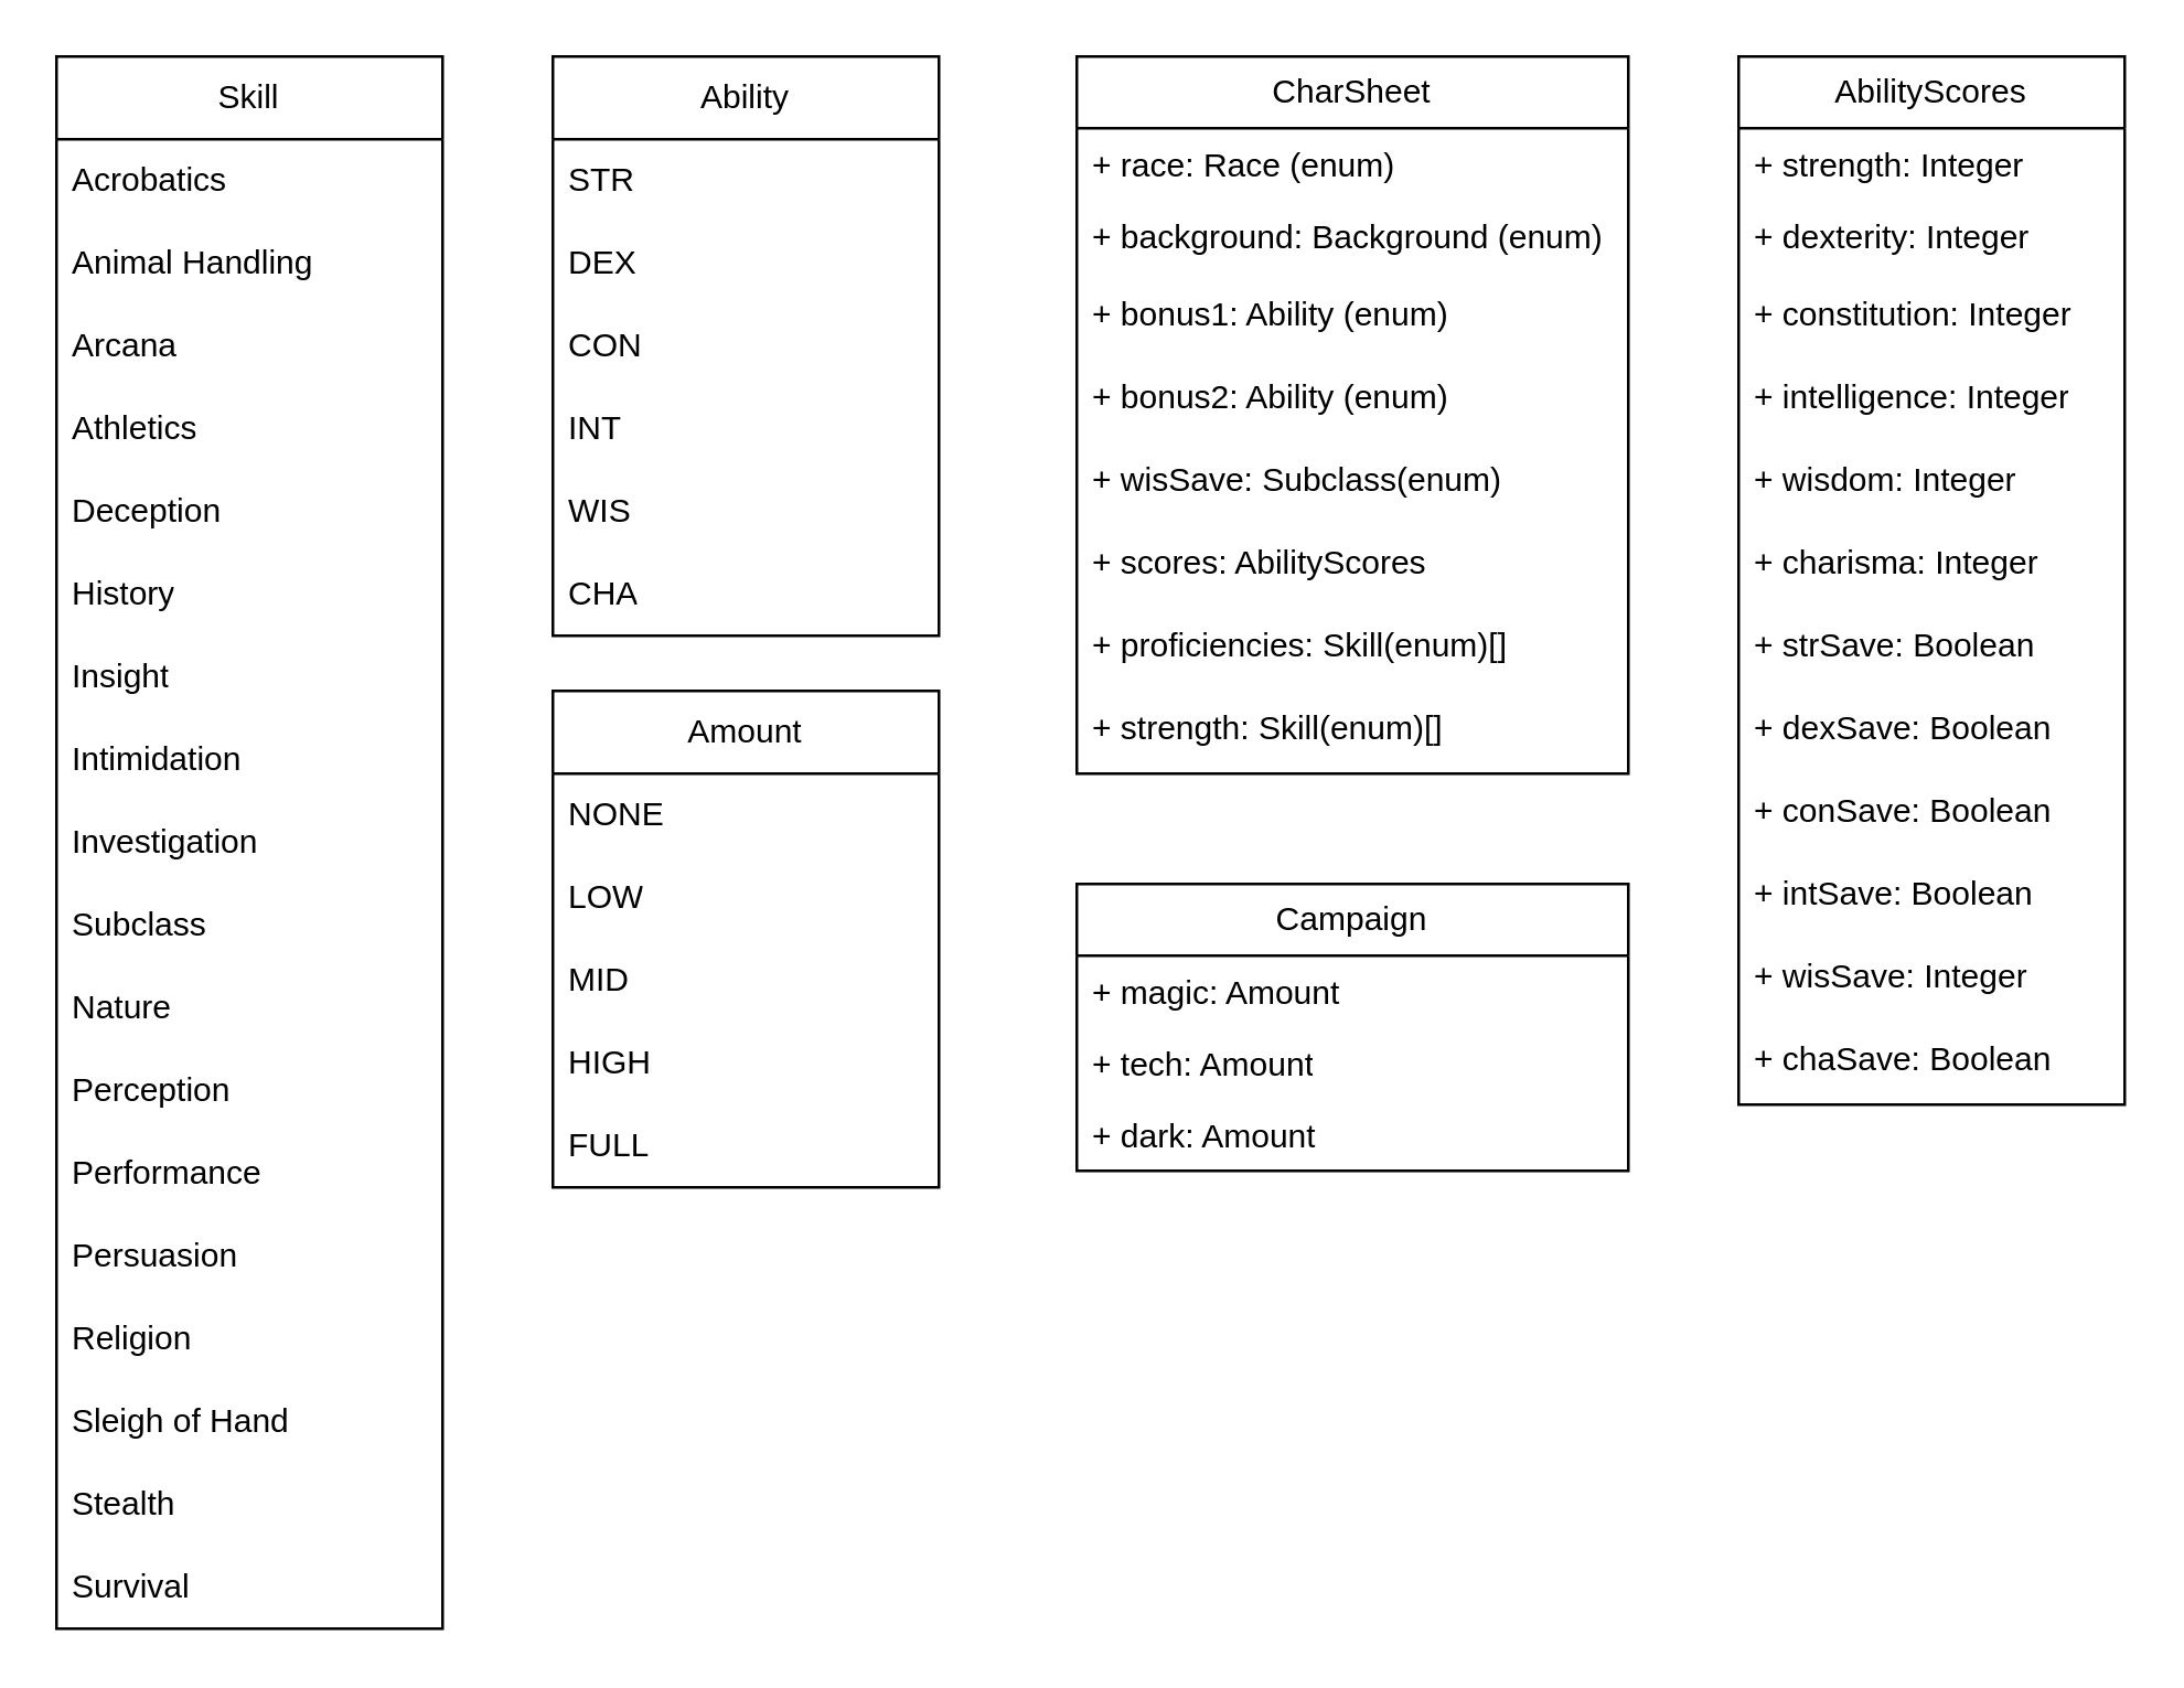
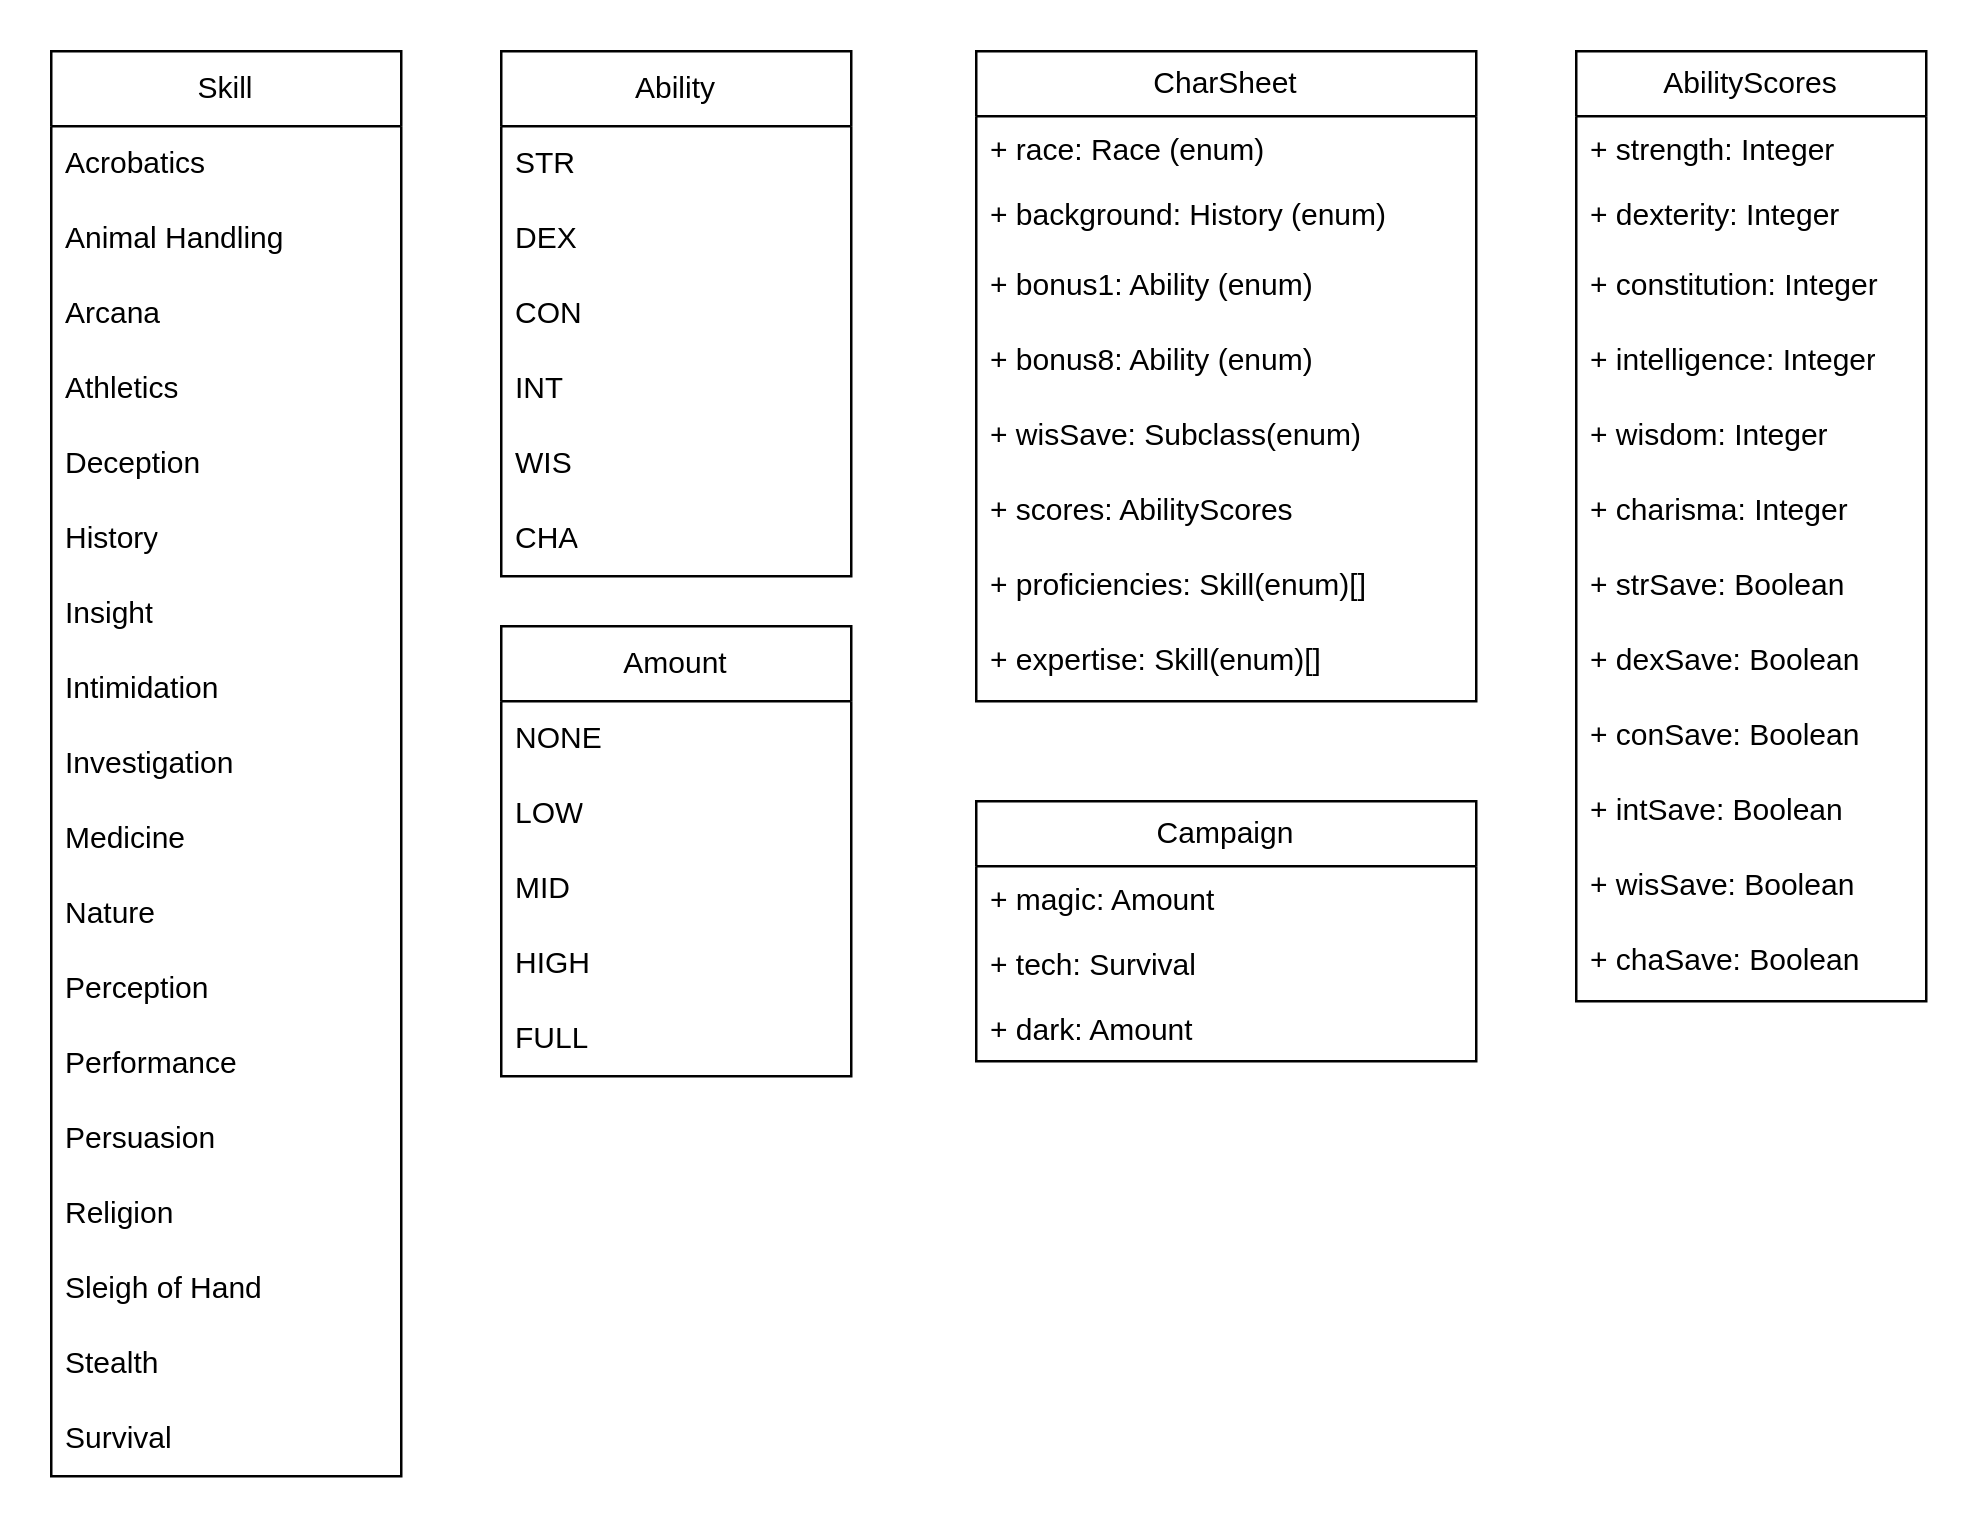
- <mxCell id="4" value="+ background: Background (enum)" style="text;strokeColor=none;fillColor=none;align=left;verticalAlign=top;spacingLeft=4;spacingRight=4;overflow=hidden;rotatable=0;points=[[0,0.5],[1,0.5]];portConstraint=eastwest;whiteSpace=wrap;html=1;" vertex="1" parent="2"><mxGeometry y="52" width="200" height="28" as="geometry" /></mxCell>
+ <mxCell id="4" value="+ background: History (enum)" style="text;strokeColor=none;fillColor=none;align=left;verticalAlign=top;spacingLeft=4;spacingRight=4;overflow=hidden;rotatable=0;points=[[0,0.5],[1,0.5]];portConstraint=eastwest;whiteSpace=wrap;html=1;" vertex="1" parent="2"><mxGeometry y="52" width="200" height="28" as="geometry" /></mxCell>
- <mxCell id="6" value="&lt;div&gt;+ bonus2: Ability (enum)&lt;/div&gt;" style="text;strokeColor=none;fillColor=none;align=left;verticalAlign=top;spacingLeft=4;spacingRight=4;overflow=hidden;rotatable=0;points=[[0,0.5],[1,0.5]];portConstraint=eastwest;whiteSpace=wrap;html=1;" vertex="1" parent="2"><mxGeometry y="110" width="200" height="30" as="geometry" /></mxCell>
+ <mxCell id="6" value="&lt;div&gt;+ bonus8: Ability (enum)&lt;/div&gt;" style="text;strokeColor=none;fillColor=none;align=left;verticalAlign=top;spacingLeft=4;spacingRight=4;overflow=hidden;rotatable=0;points=[[0,0.5],[1,0.5]];portConstraint=eastwest;whiteSpace=wrap;html=1;" vertex="1" parent="2"><mxGeometry y="110" width="200" height="30" as="geometry" /></mxCell>
- <mxCell id="10" value="&lt;div&gt;+ strength: Skill(enum)[]&lt;/div&gt;" style="text;strokeColor=none;fillColor=none;align=left;verticalAlign=top;spacingLeft=4;spacingRight=4;overflow=hidden;rotatable=0;points=[[0,0.5],[1,0.5]];portConstraint=eastwest;whiteSpace=wrap;html=1;" vertex="1" parent="2"><mxGeometry y="230" width="200" height="30" as="geometry" /></mxCell>
+ <mxCell id="10" value="&lt;div&gt;+ expertise: Skill(enum)[]&lt;/div&gt;" style="text;strokeColor=none;fillColor=none;align=left;verticalAlign=top;spacingLeft=4;spacingRight=4;overflow=hidden;rotatable=0;points=[[0,0.5],[1,0.5]];portConstraint=eastwest;whiteSpace=wrap;html=1;" vertex="1" parent="2"><mxGeometry y="230" width="200" height="30" as="geometry" /></mxCell>
- <mxCell id="28" value="Subclass" style="text;strokeColor=none;fillColor=none;align=left;verticalAlign=middle;spacingLeft=4;spacingRight=4;overflow=hidden;points=[[0,0.5],[1,0.5]];portConstraint=eastwest;rotatable=0;whiteSpace=wrap;html=1;" vertex="1" parent="18"><mxGeometry y="300" width="140" height="30" as="geometry" /></mxCell>
+ <mxCell id="28" value="Medicine" style="text;strokeColor=none;fillColor=none;align=left;verticalAlign=middle;spacingLeft=4;spacingRight=4;overflow=hidden;points=[[0,0.5],[1,0.5]];portConstraint=eastwest;rotatable=0;whiteSpace=wrap;html=1;" vertex="1" parent="18"><mxGeometry y="300" width="140" height="30" as="geometry" /></mxCell>
- <mxCell id="48" value="&lt;div&gt;+ wisSave: Integer&lt;br&gt;&lt;/div&gt;" style="text;strokeColor=none;fillColor=none;align=left;verticalAlign=top;spacingLeft=4;spacingRight=4;overflow=hidden;rotatable=0;points=[[0,0.5],[1,0.5]];portConstraint=eastwest;whiteSpace=wrap;html=1;" vertex="1" parent="37"><mxGeometry y="320" width="140" height="30" as="geometry" /></mxCell>
+ <mxCell id="48" value="&lt;div&gt;+ wisSave: Boolean&lt;br&gt;&lt;/div&gt;" style="text;strokeColor=none;fillColor=none;align=left;verticalAlign=top;spacingLeft=4;spacingRight=4;overflow=hidden;rotatable=0;points=[[0,0.5],[1,0.5]];portConstraint=eastwest;whiteSpace=wrap;html=1;" vertex="1" parent="37"><mxGeometry y="320" width="140" height="30" as="geometry" /></mxCell>
- <mxCell id="58" value="+ tech: Amount" style="text;strokeColor=none;fillColor=none;align=left;verticalAlign=top;spacingLeft=4;spacingRight=4;overflow=hidden;rotatable=0;points=[[0,0.5],[1,0.5]];portConstraint=eastwest;whiteSpace=wrap;html=1;" vertex="1" parent="56"><mxGeometry y="52" width="200" height="26" as="geometry" /></mxCell>
+ <mxCell id="58" value="+ tech: Survival" style="text;strokeColor=none;fillColor=none;align=left;verticalAlign=top;spacingLeft=4;spacingRight=4;overflow=hidden;rotatable=0;points=[[0,0.5],[1,0.5]];portConstraint=eastwest;whiteSpace=wrap;html=1;" vertex="1" parent="56"><mxGeometry y="52" width="200" height="26" as="geometry" /></mxCell>
